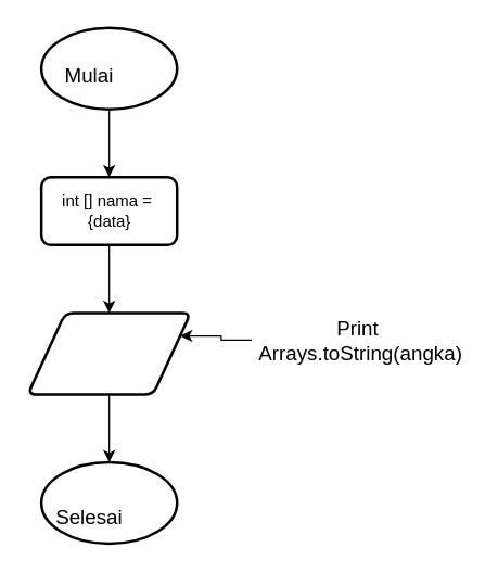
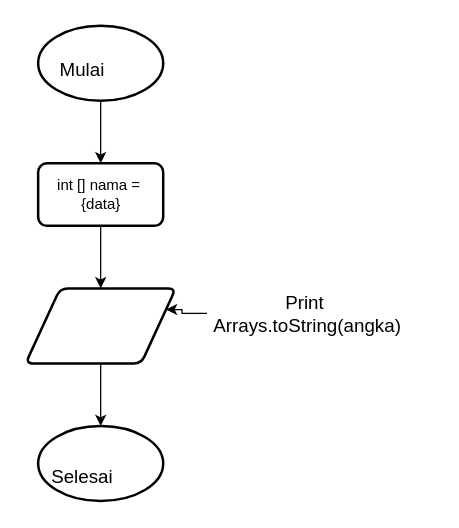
- <mxCell id="10" value="&lt;font style=&quot;font-size: 15px&quot;&gt;Print&amp;nbsp;&lt;br&gt;Arrays.toString(angka)&lt;/font&gt;" style="text;html=1;resizable=0;autosize=1;align=center;verticalAlign=middle;points=[];fillColor=none;strokeColor=none;rounded=0;" parent="1" vertex="1"><mxGeometry x="185" y="230" width="160" height="40" as="geometry" /></mxCell>
+ <mxCell id="10" value="&lt;font style=&quot;font-size: 15px&quot;&gt;Print&amp;nbsp;&lt;br&gt;Arrays.toString(angka)&lt;/font&gt;" style="text;html=1;resizable=0;autosize=1;align=center;verticalAlign=middle;points=[];fillColor=none;strokeColor=none;rounded=0;" parent="1" vertex="1"><mxGeometry x="165" y="230" width="160" height="40" as="geometry" /></mxCell>
